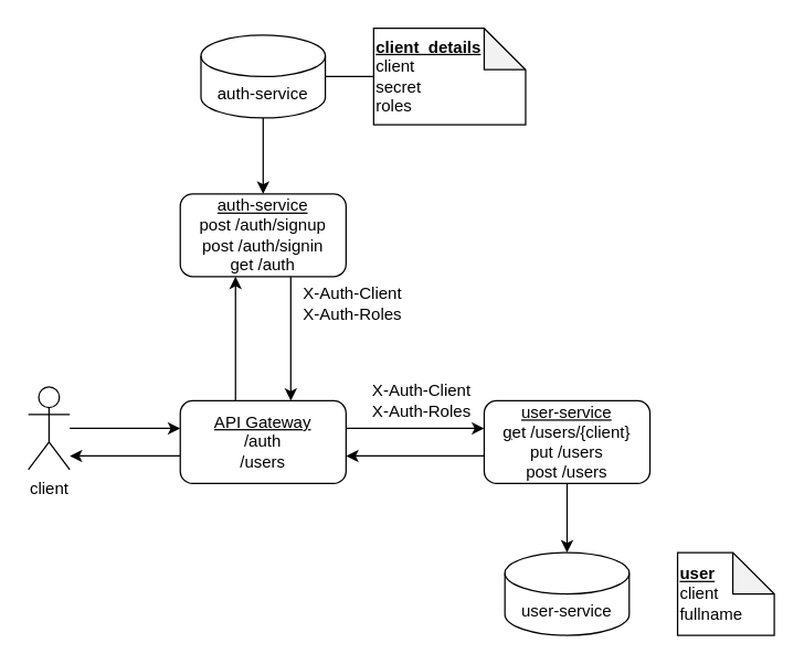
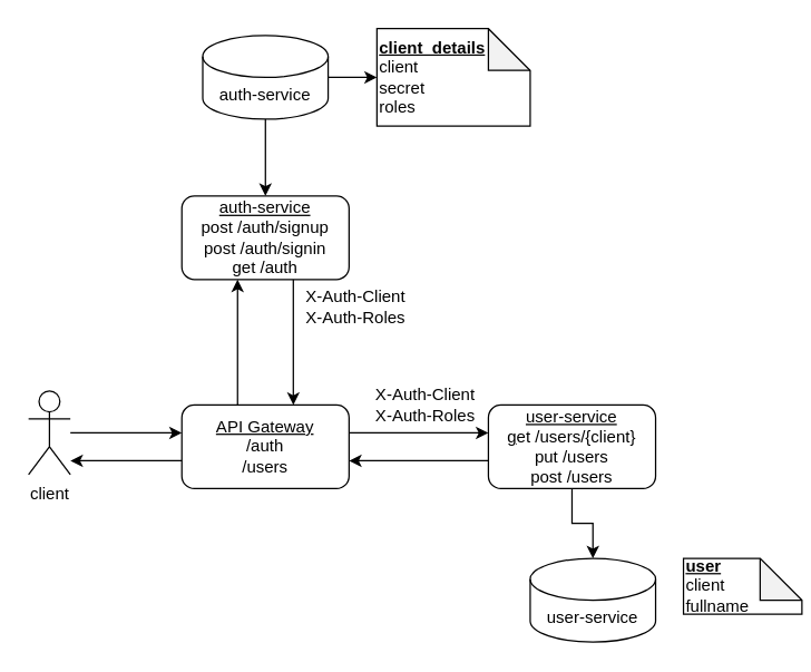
- <mxCell id="11" value="" style="edgeStyle=orthogonalEdgeStyle;rounded=0;orthogonalLoop=1;jettySize=auto;html=1;endArrow=none;" edge="1" parent="1" source="13" target="16"><mxGeometry relative="1" as="geometry" /></mxCell>
+ <mxCell id="11" value="" style="edgeStyle=orthogonalEdgeStyle;rounded=0;orthogonalLoop=1;jettySize=auto;html=1;" edge="1" parent="1" source="13" target="16"><mxGeometry relative="1" as="geometry" /></mxCell>
- <mxCell id="14" value="user-service" style="shape=cylinder3;whiteSpace=wrap;html=1;boundedLbl=1;backgroundOutline=1;size=15;" vertex="1" parent="1"><mxGeometry x="365" y="400" width="90" height="60" as="geometry" /></mxCell>
+ <mxCell id="14" value="user-service" style="shape=cylinder3;whiteSpace=wrap;html=1;boundedLbl=1;backgroundOutline=1;size=15;" vertex="1" parent="1"><mxGeometry x="380" y="400" width="90" height="60" as="geometry" /></mxCell>
- <mxCell id="15" value="&lt;b&gt;&lt;u&gt;user&lt;/u&gt;&lt;/b&gt;&lt;br&gt;client&lt;br&gt;fullname" style="shape=note;whiteSpace=wrap;html=1;backgroundOutline=1;darkOpacity=0.05;align=left;" vertex="1" parent="1"><mxGeometry x="490" y="400" width="70" height="60" as="geometry" /></mxCell>
+ <mxCell id="15" value="&lt;b&gt;&lt;u&gt;user&lt;/u&gt;&lt;/b&gt;&lt;br&gt;client&lt;br&gt;fullname" style="shape=note;whiteSpace=wrap;html=1;backgroundOutline=1;darkOpacity=0.05;align=left;" vertex="1" parent="1"><mxGeometry x="490" y="400" width="85" height="40" as="geometry" /></mxCell>
